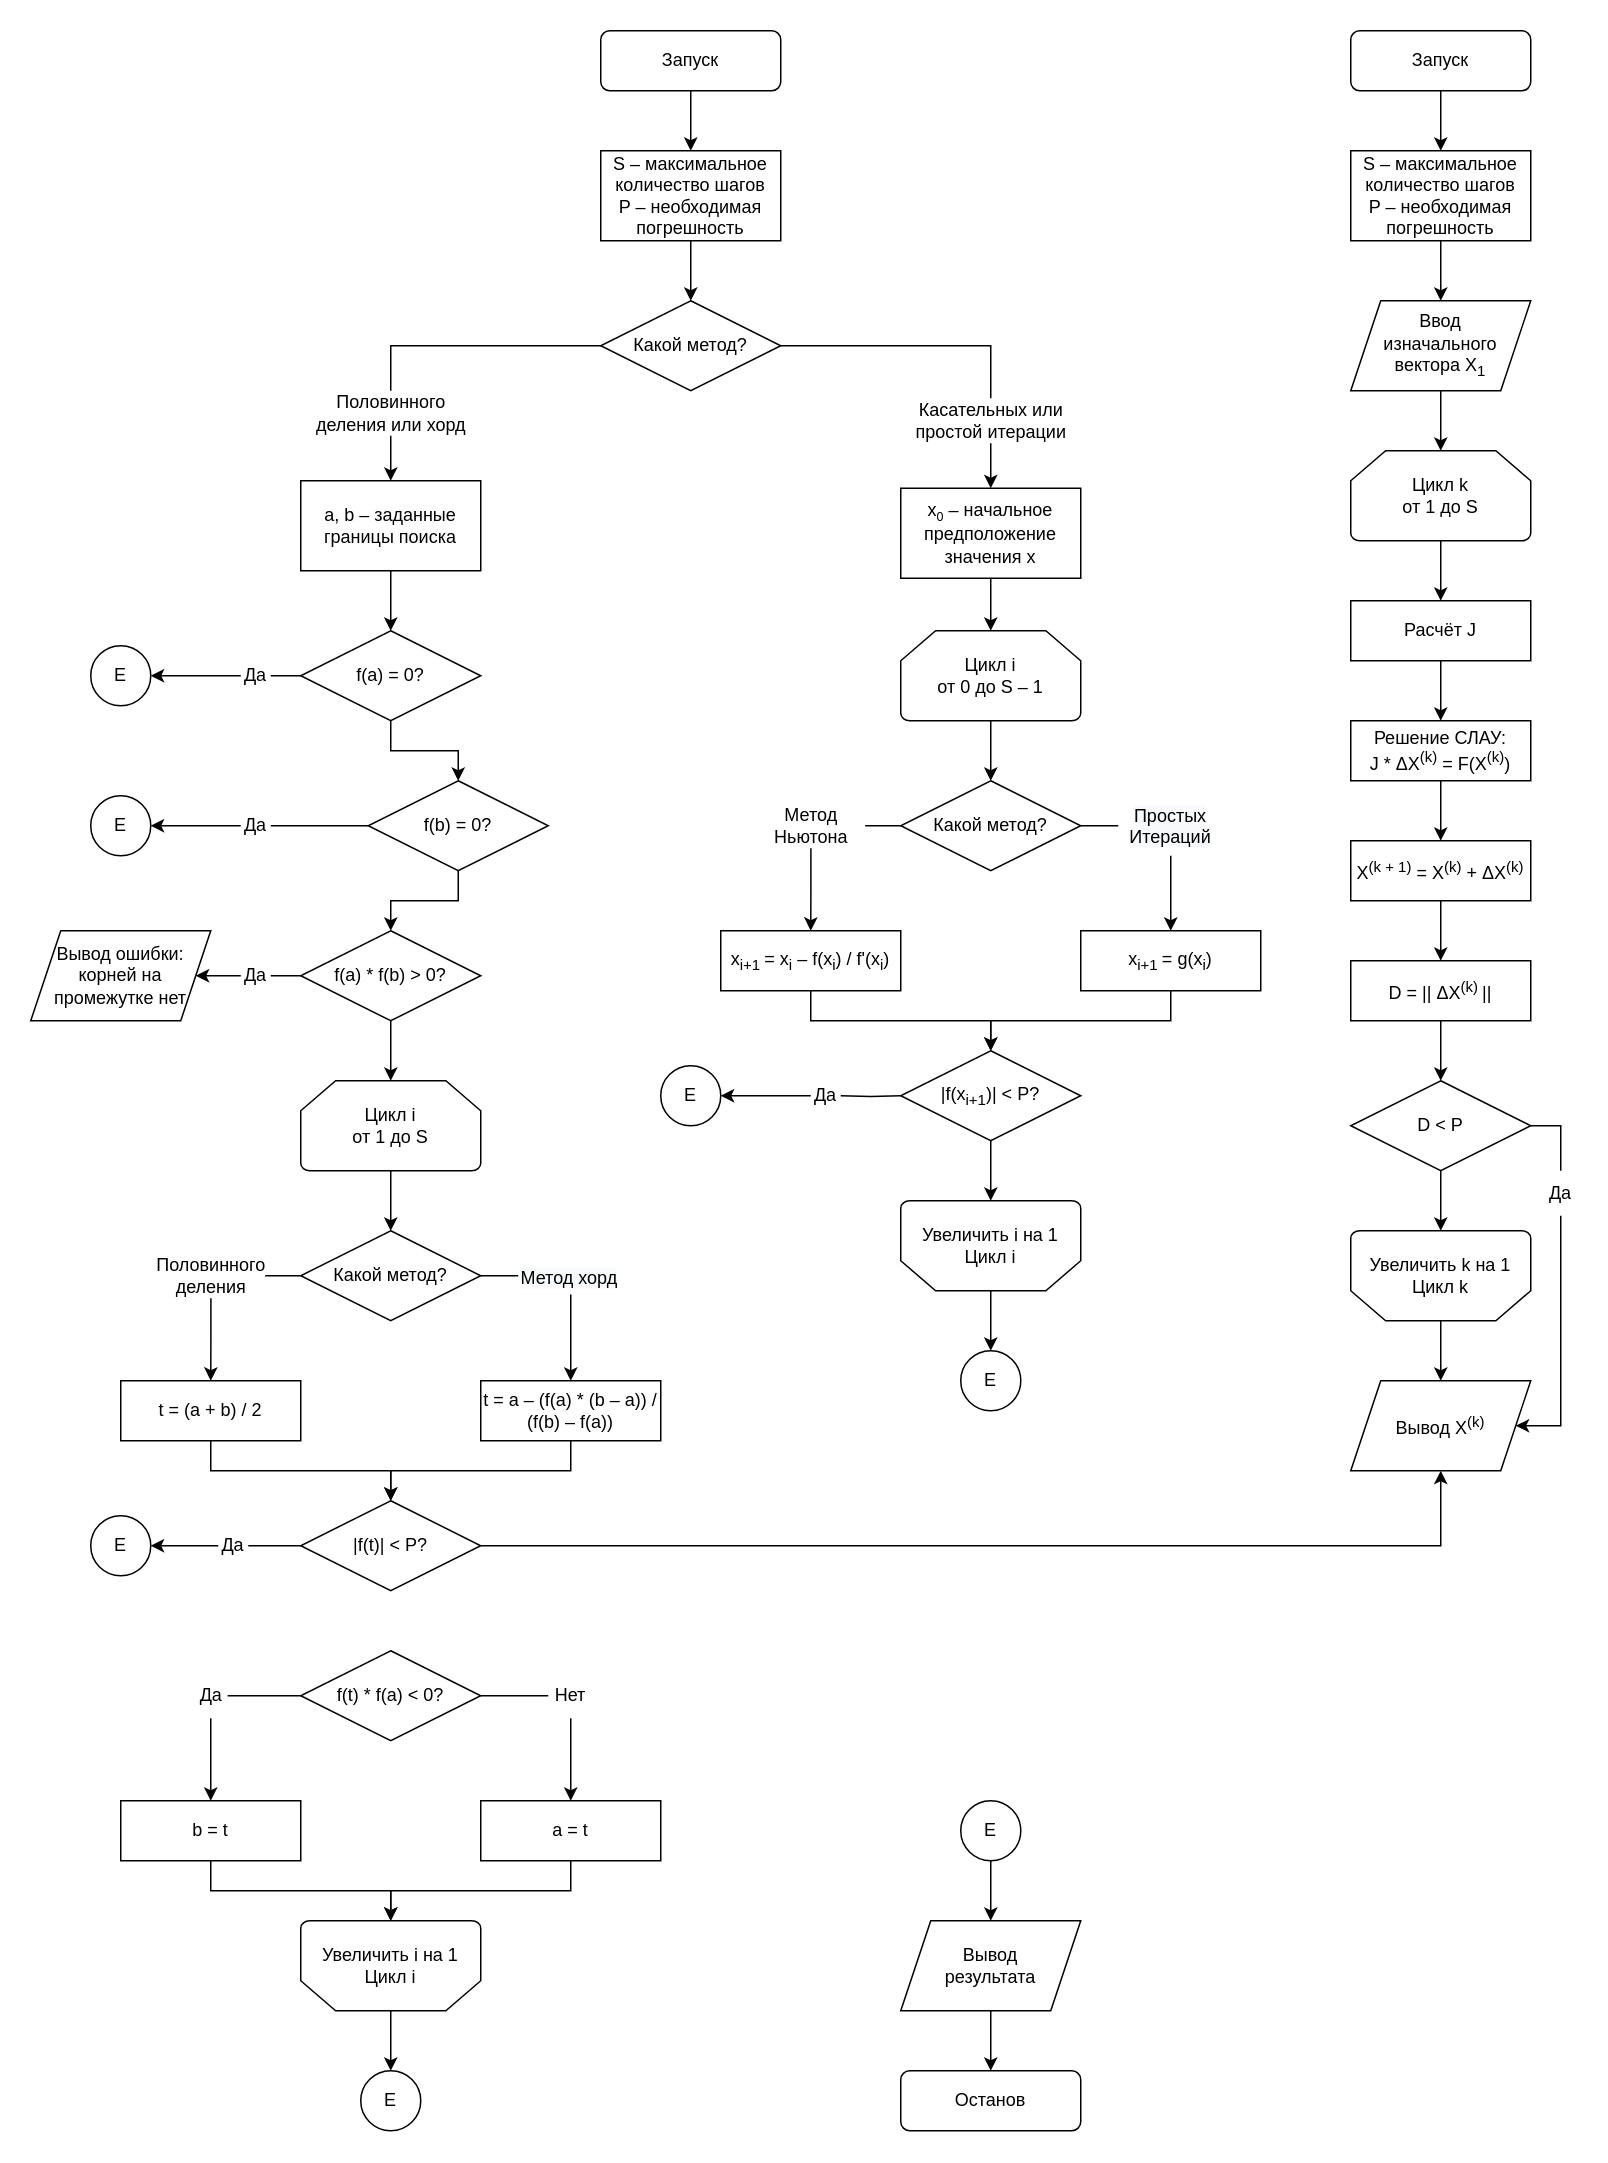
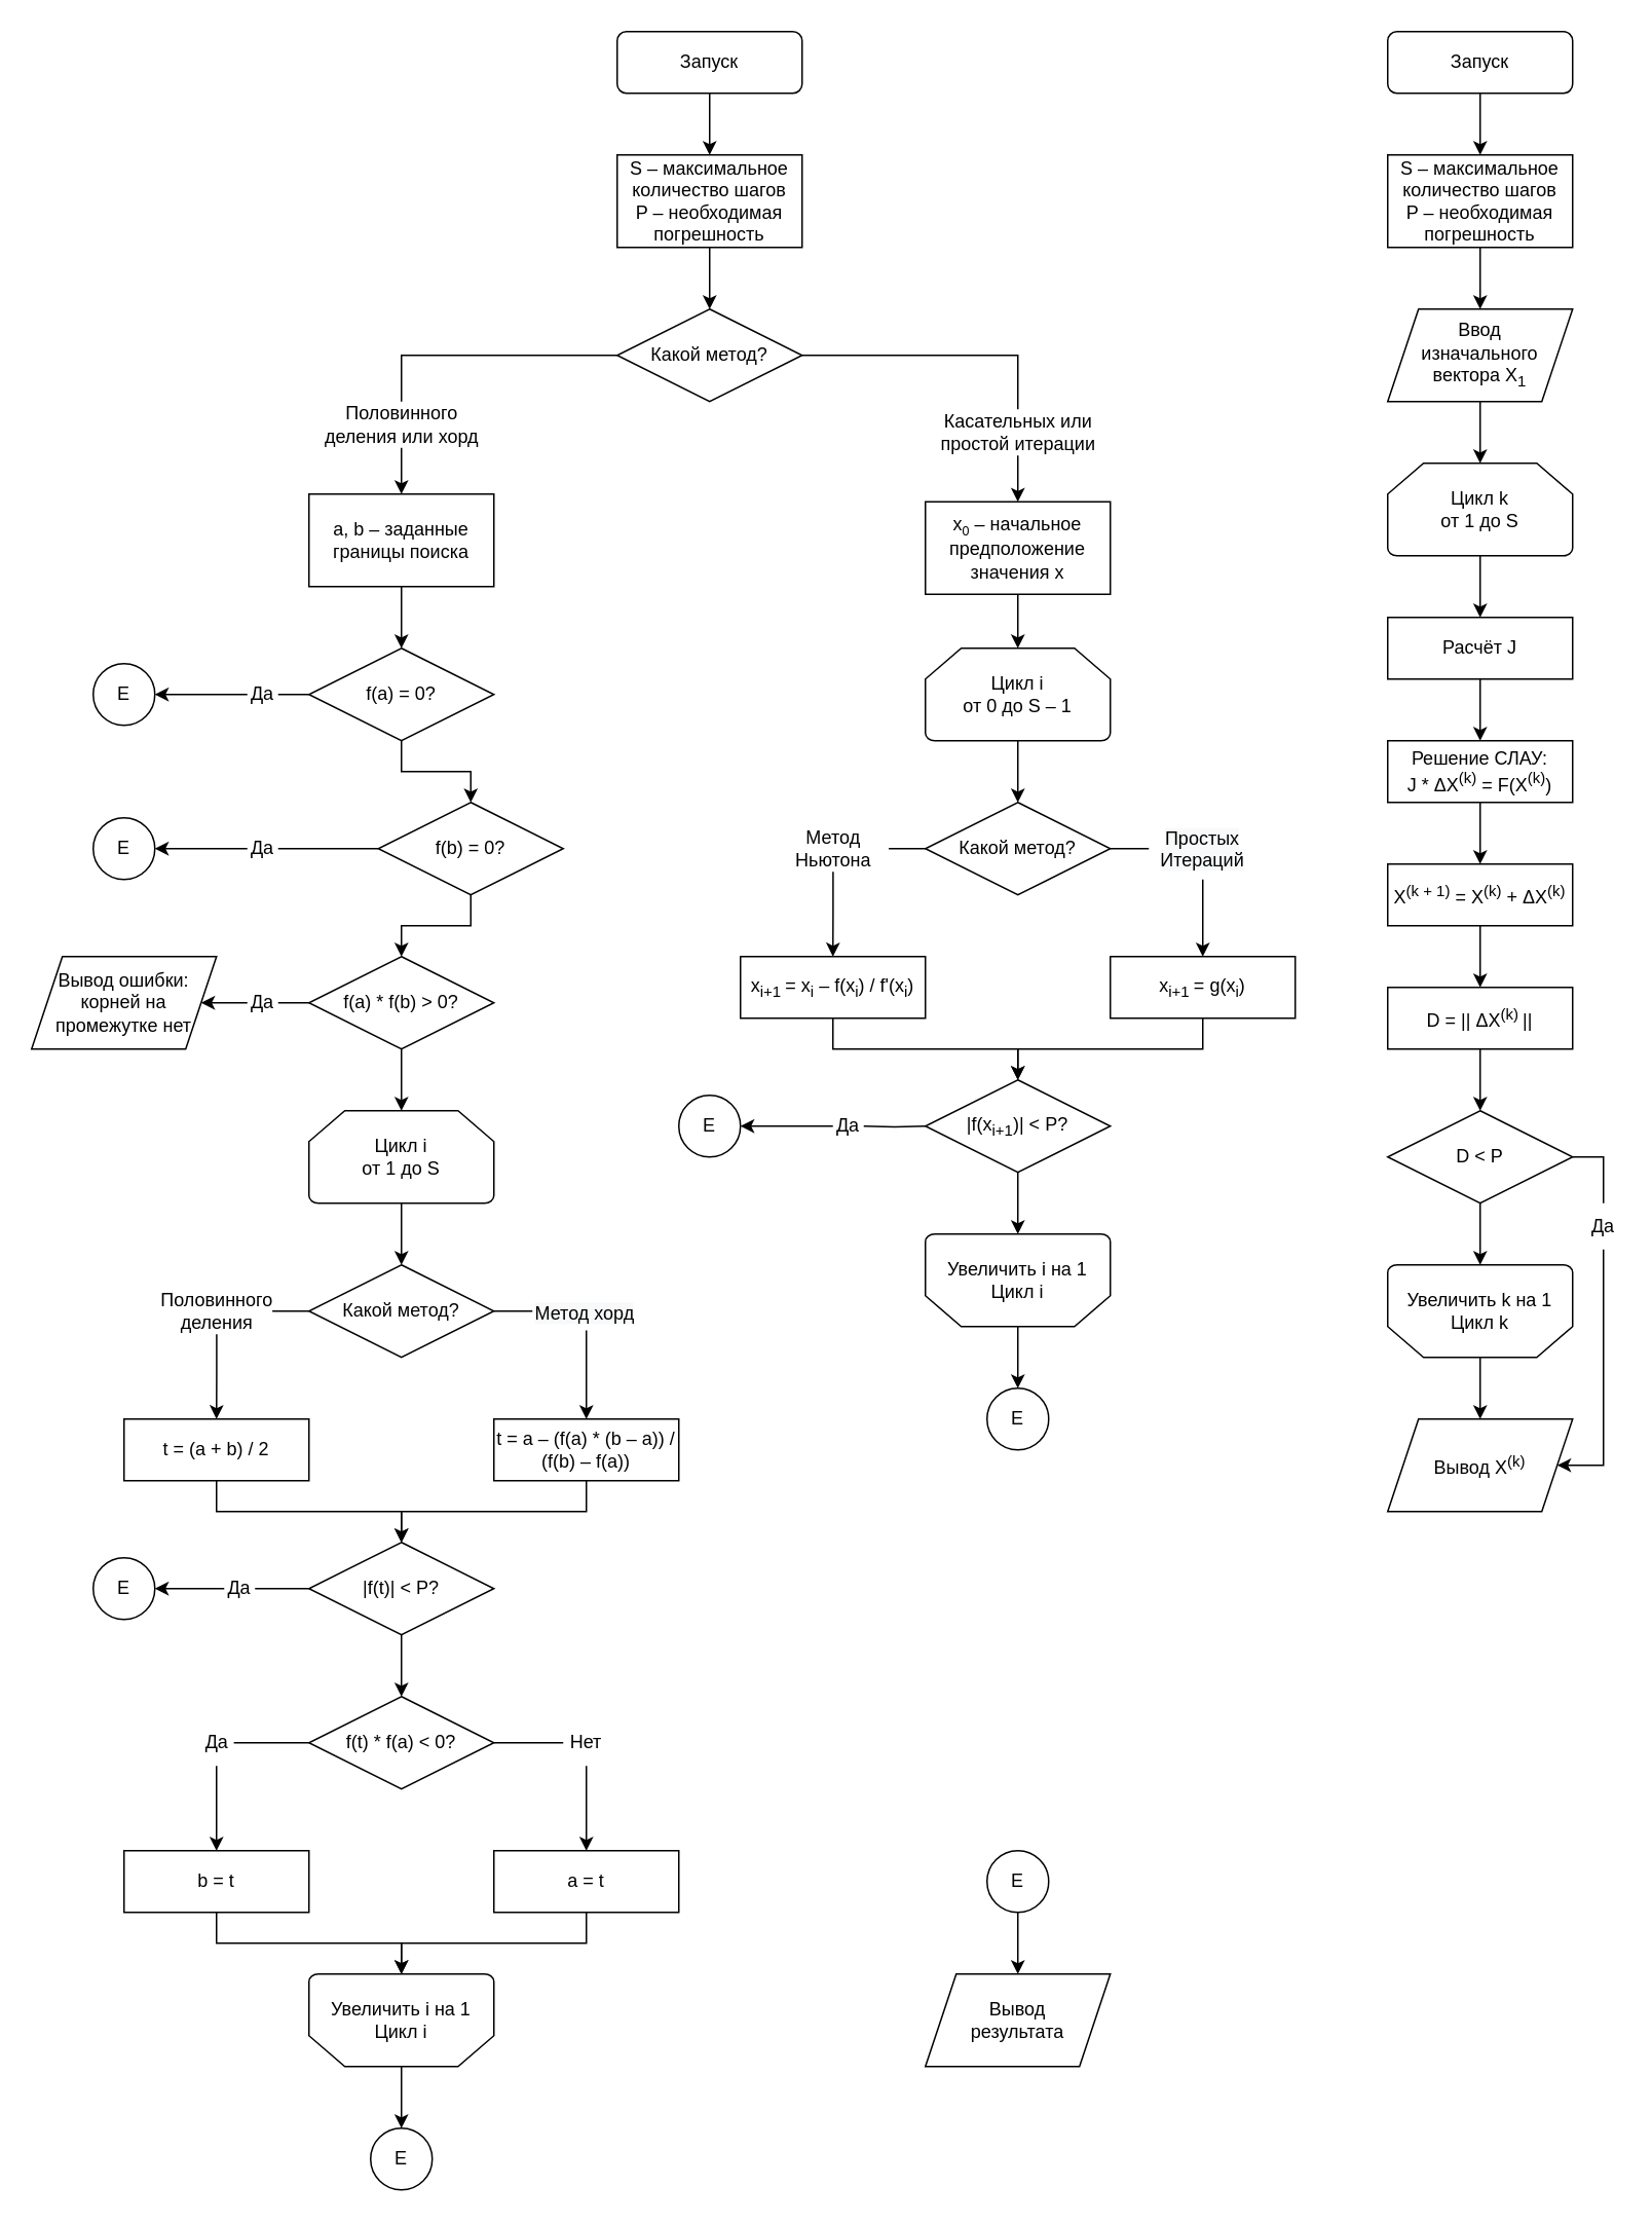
- <mxCell id="61" value="" style="edgeStyle=orthogonalEdgeStyle;rounded=0;orthogonalLoop=1;jettySize=auto;html=1;" parent="1" source="62" target="118" edge="1"><mxGeometry relative="1" as="geometry" /></mxCell>
+ <mxCell id="61" value="" style="edgeStyle=orthogonalEdgeStyle;rounded=0;orthogonalLoop=1;jettySize=auto;html=1;" parent="1" source="62" target="49" edge="1"><mxGeometry relative="1" as="geometry" /></mxCell>
- <mxCell id="92" value="" style="edgeStyle=orthogonalEdgeStyle;rounded=0;orthogonalLoop=1;jettySize=auto;html=1;" parent="1" source="93" target="94" edge="1"><mxGeometry relative="1" as="geometry" /></mxCell>
- <mxCell id="94" value="Останов" style="rounded=1;whiteSpace=wrap;html=1;strokeWidth=1;" parent="1" vertex="1"><mxGeometry x="600" y="1380" width="120" height="40" as="geometry" /></mxCell>
